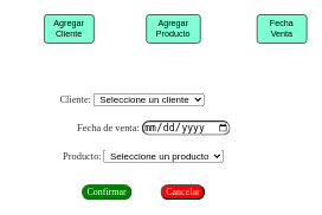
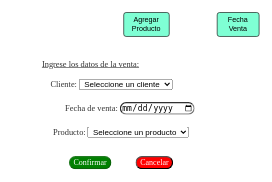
- <mxCell id="4" value="Agregar&lt;br&gt;Cliente" style="rounded=1;arcSize=10;whiteSpace=wrap;html=1;align=center;fillColor=#7fffd4;" vertex="1" parent="1"><mxGeometry x="62" y="20" width="70" height="40" as="geometry" /></mxCell>
+ <mxCell id="5" value="&lt;br&gt;&lt;u style=&quot;font-family: &amp;#34;verdana&amp;#34; ; color: rgb(51 , 51 , 51) ; font-size: 14px&quot;&gt;Ingrese los datos de la venta:&lt;/u&gt;" style="text;html=1;strokeColor=none;fillColor=none;align=center;verticalAlign=middle;whiteSpace=wrap;rounded=0;" vertex="1" parent="1"><mxGeometry x="20" y="90" width="262" height="20" as="geometry" /></mxCell>
